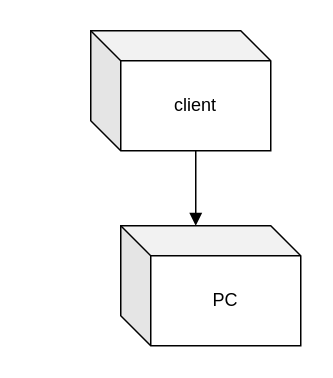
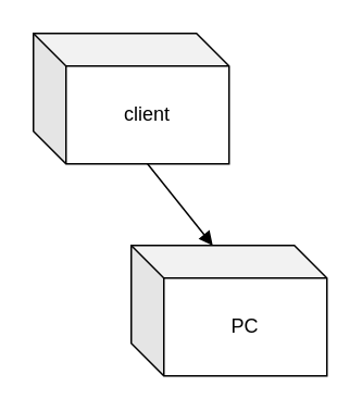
- <mxCell id="3" value="client" style="shape=cube;whiteSpace=wrap;html=1;boundedLbl=1;backgroundOutline=1;darkOpacity=0.05;darkOpacity2=0.1;" vertex="1" parent="1"><mxGeometry x="60" y="20" width="120" height="80" as="geometry" /></mxCell>
+ <mxCell id="3" value="client" style="shape=cube;whiteSpace=wrap;html=1;boundedLbl=1;backgroundOutline=1;darkOpacity=0.05;darkOpacity2=0.1;" vertex="1" parent="1"><mxGeometry x="20" y="20" width="120" height="80" as="geometry" /></mxCell>
